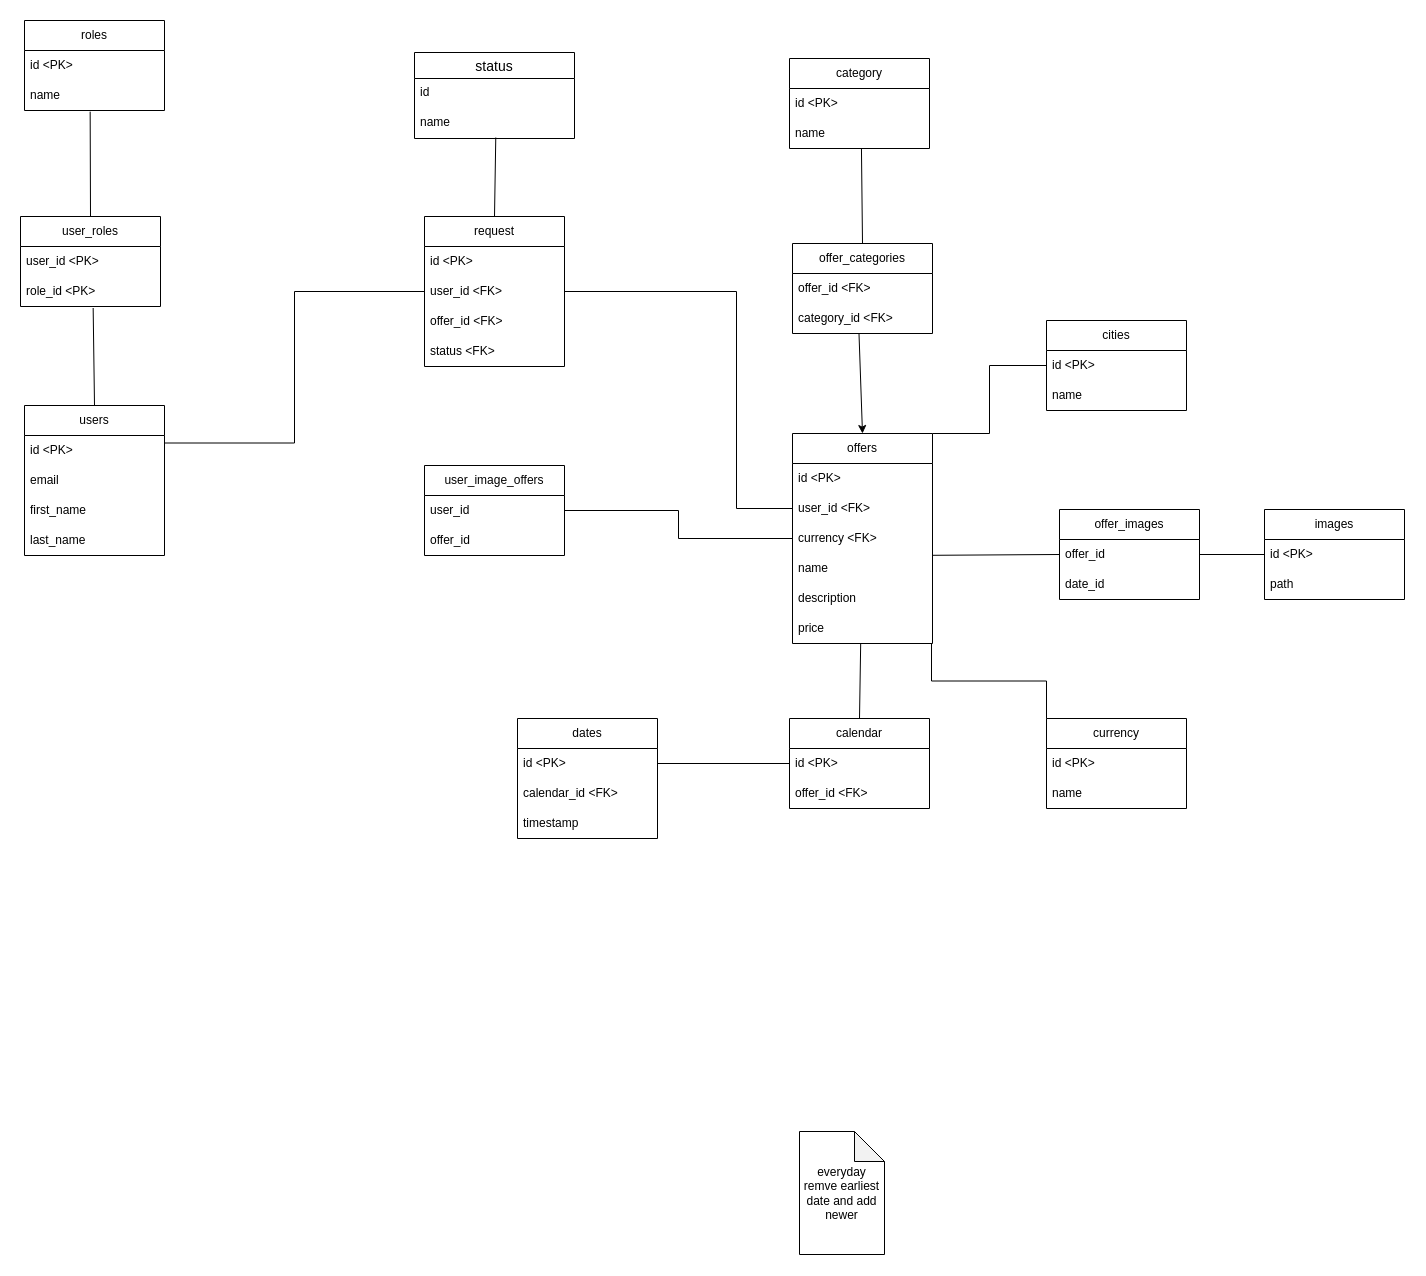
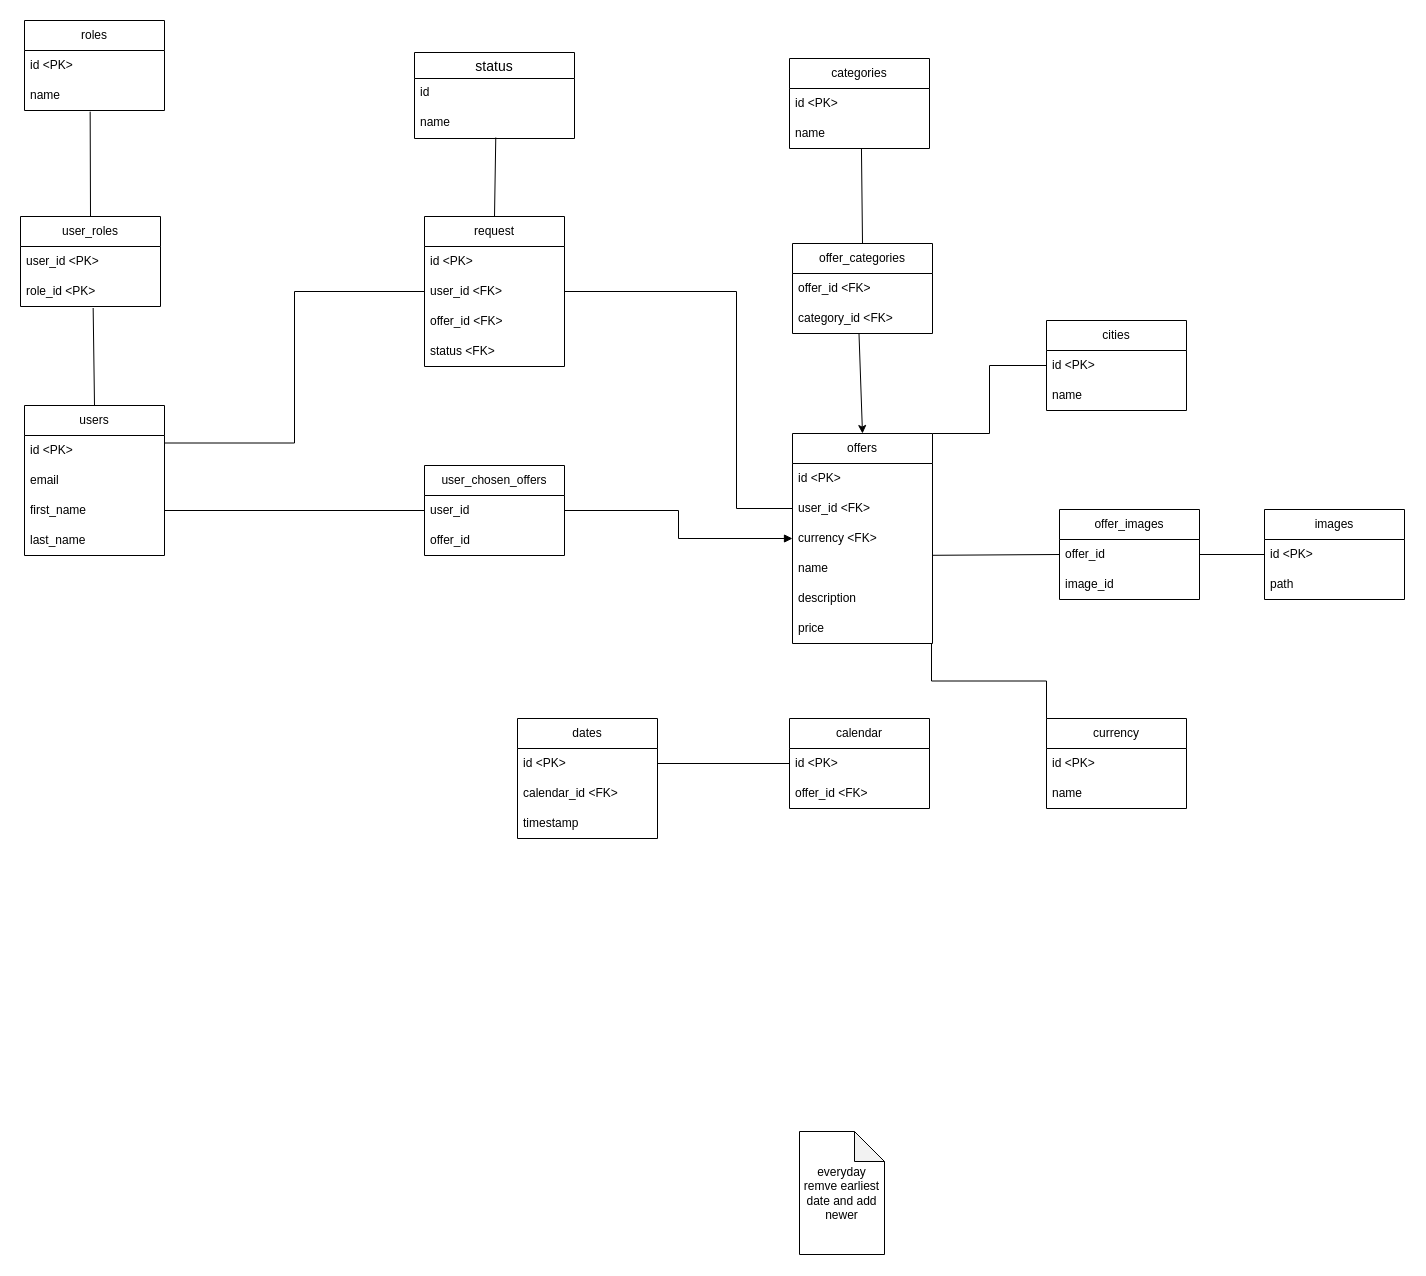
- <mxCell id="23" value="category" style="swimlane;fontStyle=0;childLayout=stackLayout;horizontal=1;startSize=30;horizontalStack=0;resizeParent=1;resizeParentMax=0;resizeLast=0;collapsible=1;marginBottom=0;whiteSpace=wrap;html=1;" parent="1" vertex="1"><mxGeometry x="789" y="58" width="140" height="90" as="geometry" /></mxCell>
+ <mxCell id="23" value="categories" style="swimlane;fontStyle=0;childLayout=stackLayout;horizontal=1;startSize=30;horizontalStack=0;resizeParent=1;resizeParentMax=0;resizeLast=0;collapsible=1;marginBottom=0;whiteSpace=wrap;html=1;" parent="1" vertex="1"><mxGeometry x="789" y="58" width="140" height="90" as="geometry" /></mxCell>
- <mxCell id="40" value="user_image_offers" style="swimlane;fontStyle=0;childLayout=stackLayout;horizontal=1;startSize=30;horizontalStack=0;resizeParent=1;resizeParentMax=0;resizeLast=0;collapsible=1;marginBottom=0;whiteSpace=wrap;html=1;" parent="1" vertex="1"><mxGeometry x="424" y="465" width="140" height="90" as="geometry" /></mxCell>
+ <mxCell id="40" value="user_chosen_offers" style="swimlane;fontStyle=0;childLayout=stackLayout;horizontal=1;startSize=30;horizontalStack=0;resizeParent=1;resizeParentMax=0;resizeLast=0;collapsible=1;marginBottom=0;whiteSpace=wrap;html=1;" parent="1" vertex="1"><mxGeometry x="424" y="465" width="140" height="90" as="geometry" /></mxCell>
+ <mxCell id="51" value="" style="endArrow=none;html=1;rounded=0;entryX=0;entryY=0.5;entryDx=0;entryDy=0;exitX=1;exitY=0.5;exitDx=0;exitDy=0;" parent="1" source="5" target="41" edge="1"><mxGeometry width="50" height="50" relative="1" as="geometry"><mxPoint x="376" y="531" as="sourcePoint" /><mxPoint x="513" y="506" as="targetPoint" /></mxGeometry></mxCell>
- <mxCell id="52" value="" style="endArrow=none;html=1;rounded=0;entryX=0;entryY=0.5;entryDx=0;entryDy=0;exitX=1;exitY=0.5;exitDx=0;exitDy=0;edgeStyle=orthogonalEdgeStyle;" parent="1" source="41" target="16" edge="1"><mxGeometry width="50" height="50" relative="1" as="geometry"><mxPoint x="653" y="506" as="sourcePoint" /><mxPoint x="620" y="811" as="targetPoint" /></mxGeometry></mxCell>
+ <mxCell id="52" value="" style="endArrow=block;html=1;rounded=0;entryX=0;entryY=0.5;entryDx=0;entryDy=0;exitX=1;exitY=0.5;exitDx=0;exitDy=0;edgeStyle=orthogonalEdgeStyle;" parent="1" source="41" target="16" edge="1"><mxGeometry width="50" height="50" relative="1" as="geometry"><mxPoint x="653" y="506" as="sourcePoint" /><mxPoint x="620" y="811" as="targetPoint" /></mxGeometry></mxCell>
- <mxCell id="39" value="date_id" style="text;strokeColor=none;fillColor=none;align=left;verticalAlign=middle;spacingLeft=4;spacingRight=4;overflow=hidden;points=[[0,0.5],[1,0.5]];portConstraint=eastwest;rotatable=0;whiteSpace=wrap;html=1;" parent="37" vertex="1"><mxGeometry y="60" width="140" height="30" as="geometry" /></mxCell>
+ <mxCell id="39" value="image_id" style="text;strokeColor=none;fillColor=none;align=left;verticalAlign=middle;spacingLeft=4;spacingRight=4;overflow=hidden;points=[[0,0.5],[1,0.5]];portConstraint=eastwest;rotatable=0;whiteSpace=wrap;html=1;" parent="37" vertex="1"><mxGeometry y="60" width="140" height="30" as="geometry" /></mxCell>
- <mxCell id="60" value="" style="endArrow=none;html=1;rounded=0;exitX=0.5;exitY=0;exitDx=0;exitDy=0;entryX=0.487;entryY=1.011;entryDx=0;entryDy=0;entryPerimeter=0;" parent="1" source="20" target="19" edge="1"><mxGeometry width="50" height="50" relative="1" as="geometry"><mxPoint x="753" y="547" as="sourcePoint" /><mxPoint x="803" y="497" as="targetPoint" /></mxGeometry></mxCell>
